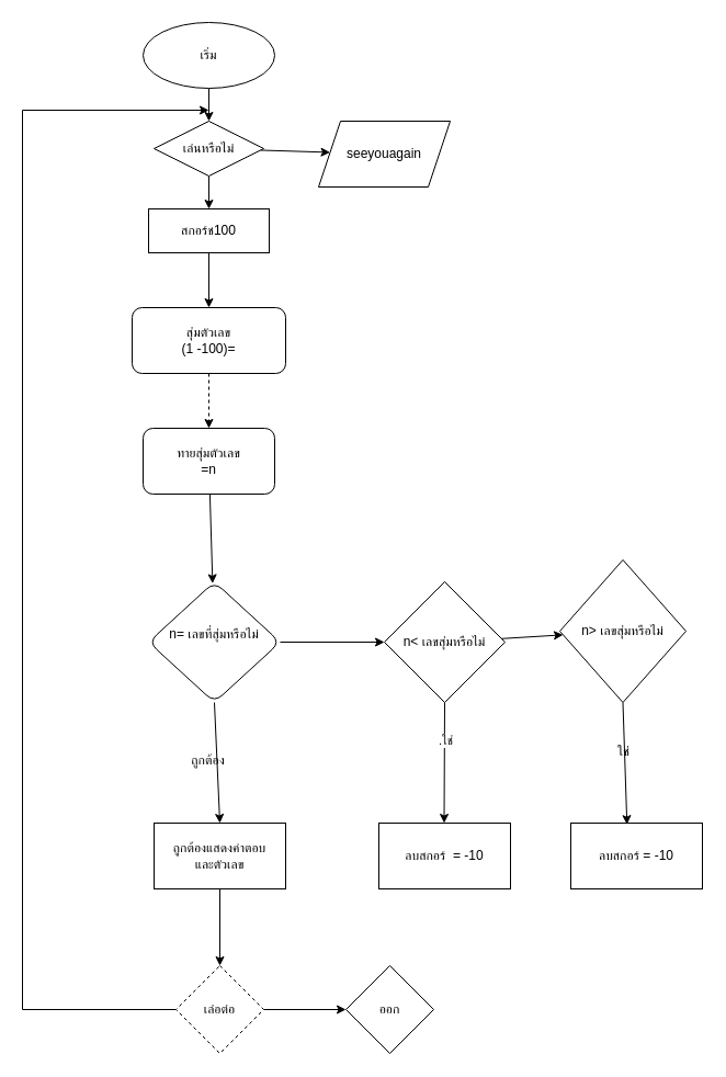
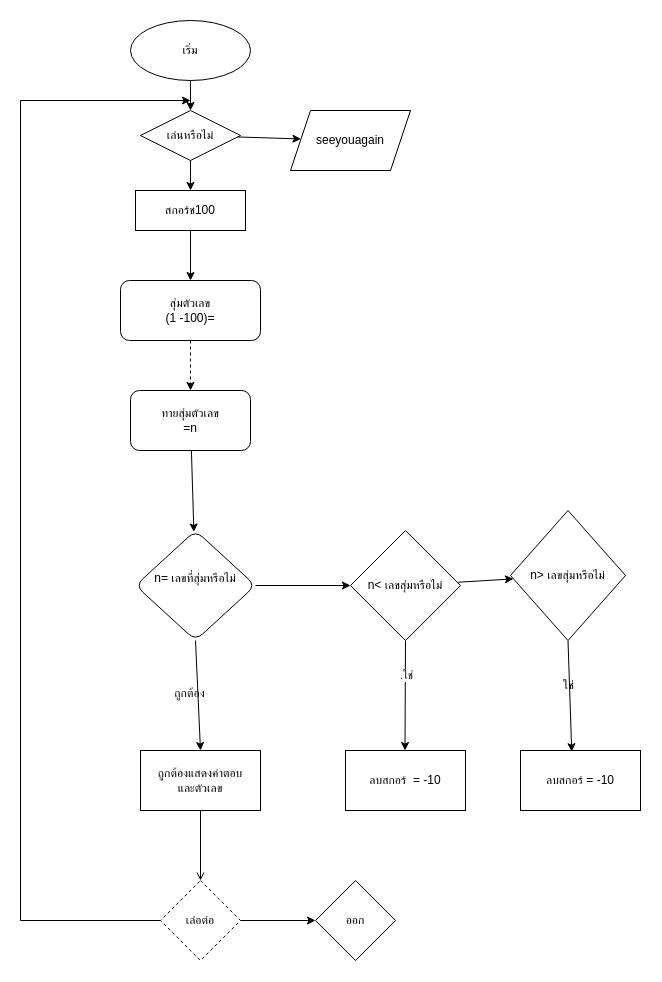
- <mxCell id="26" value="" style="edgeStyle=none;html=1;" edge="1" parent="1" source="27" target="31"><mxGeometry relative="1" as="geometry" /></mxCell>
+ <mxCell id="26" value="" style="edgeStyle=none;html=1;endArrow=open;" edge="1" parent="1" source="27" target="31"><mxGeometry relative="1" as="geometry" /></mxCell>
